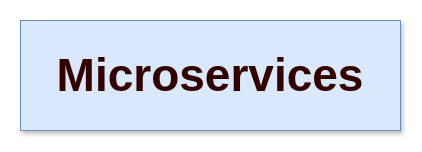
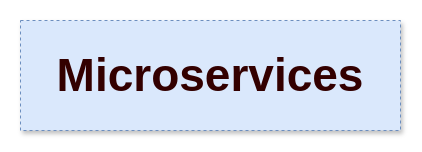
- <mxCell id="2" value="Microservices" style="rounded=0;whiteSpace=wrap;html=1;fillColor=#dae8fc;strokeColor=#6c8ebf;shadow=1;fontSize=46;fontStyle=1;fontColor=#330000;" parent="1" vertex="1"><mxGeometry x="20" y="20" width="380" height="110" as="geometry" /></mxCell>
+ <mxCell id="2" value="Microservices" style="rounded=0;whiteSpace=wrap;html=1;fillColor=#dae8fc;strokeColor=#6c8ebf;shadow=1;fontSize=46;fontStyle=1;fontColor=#330000;dashed=1;" parent="1" vertex="1"><mxGeometry x="20" y="20" width="380" height="110" as="geometry" /></mxCell>
